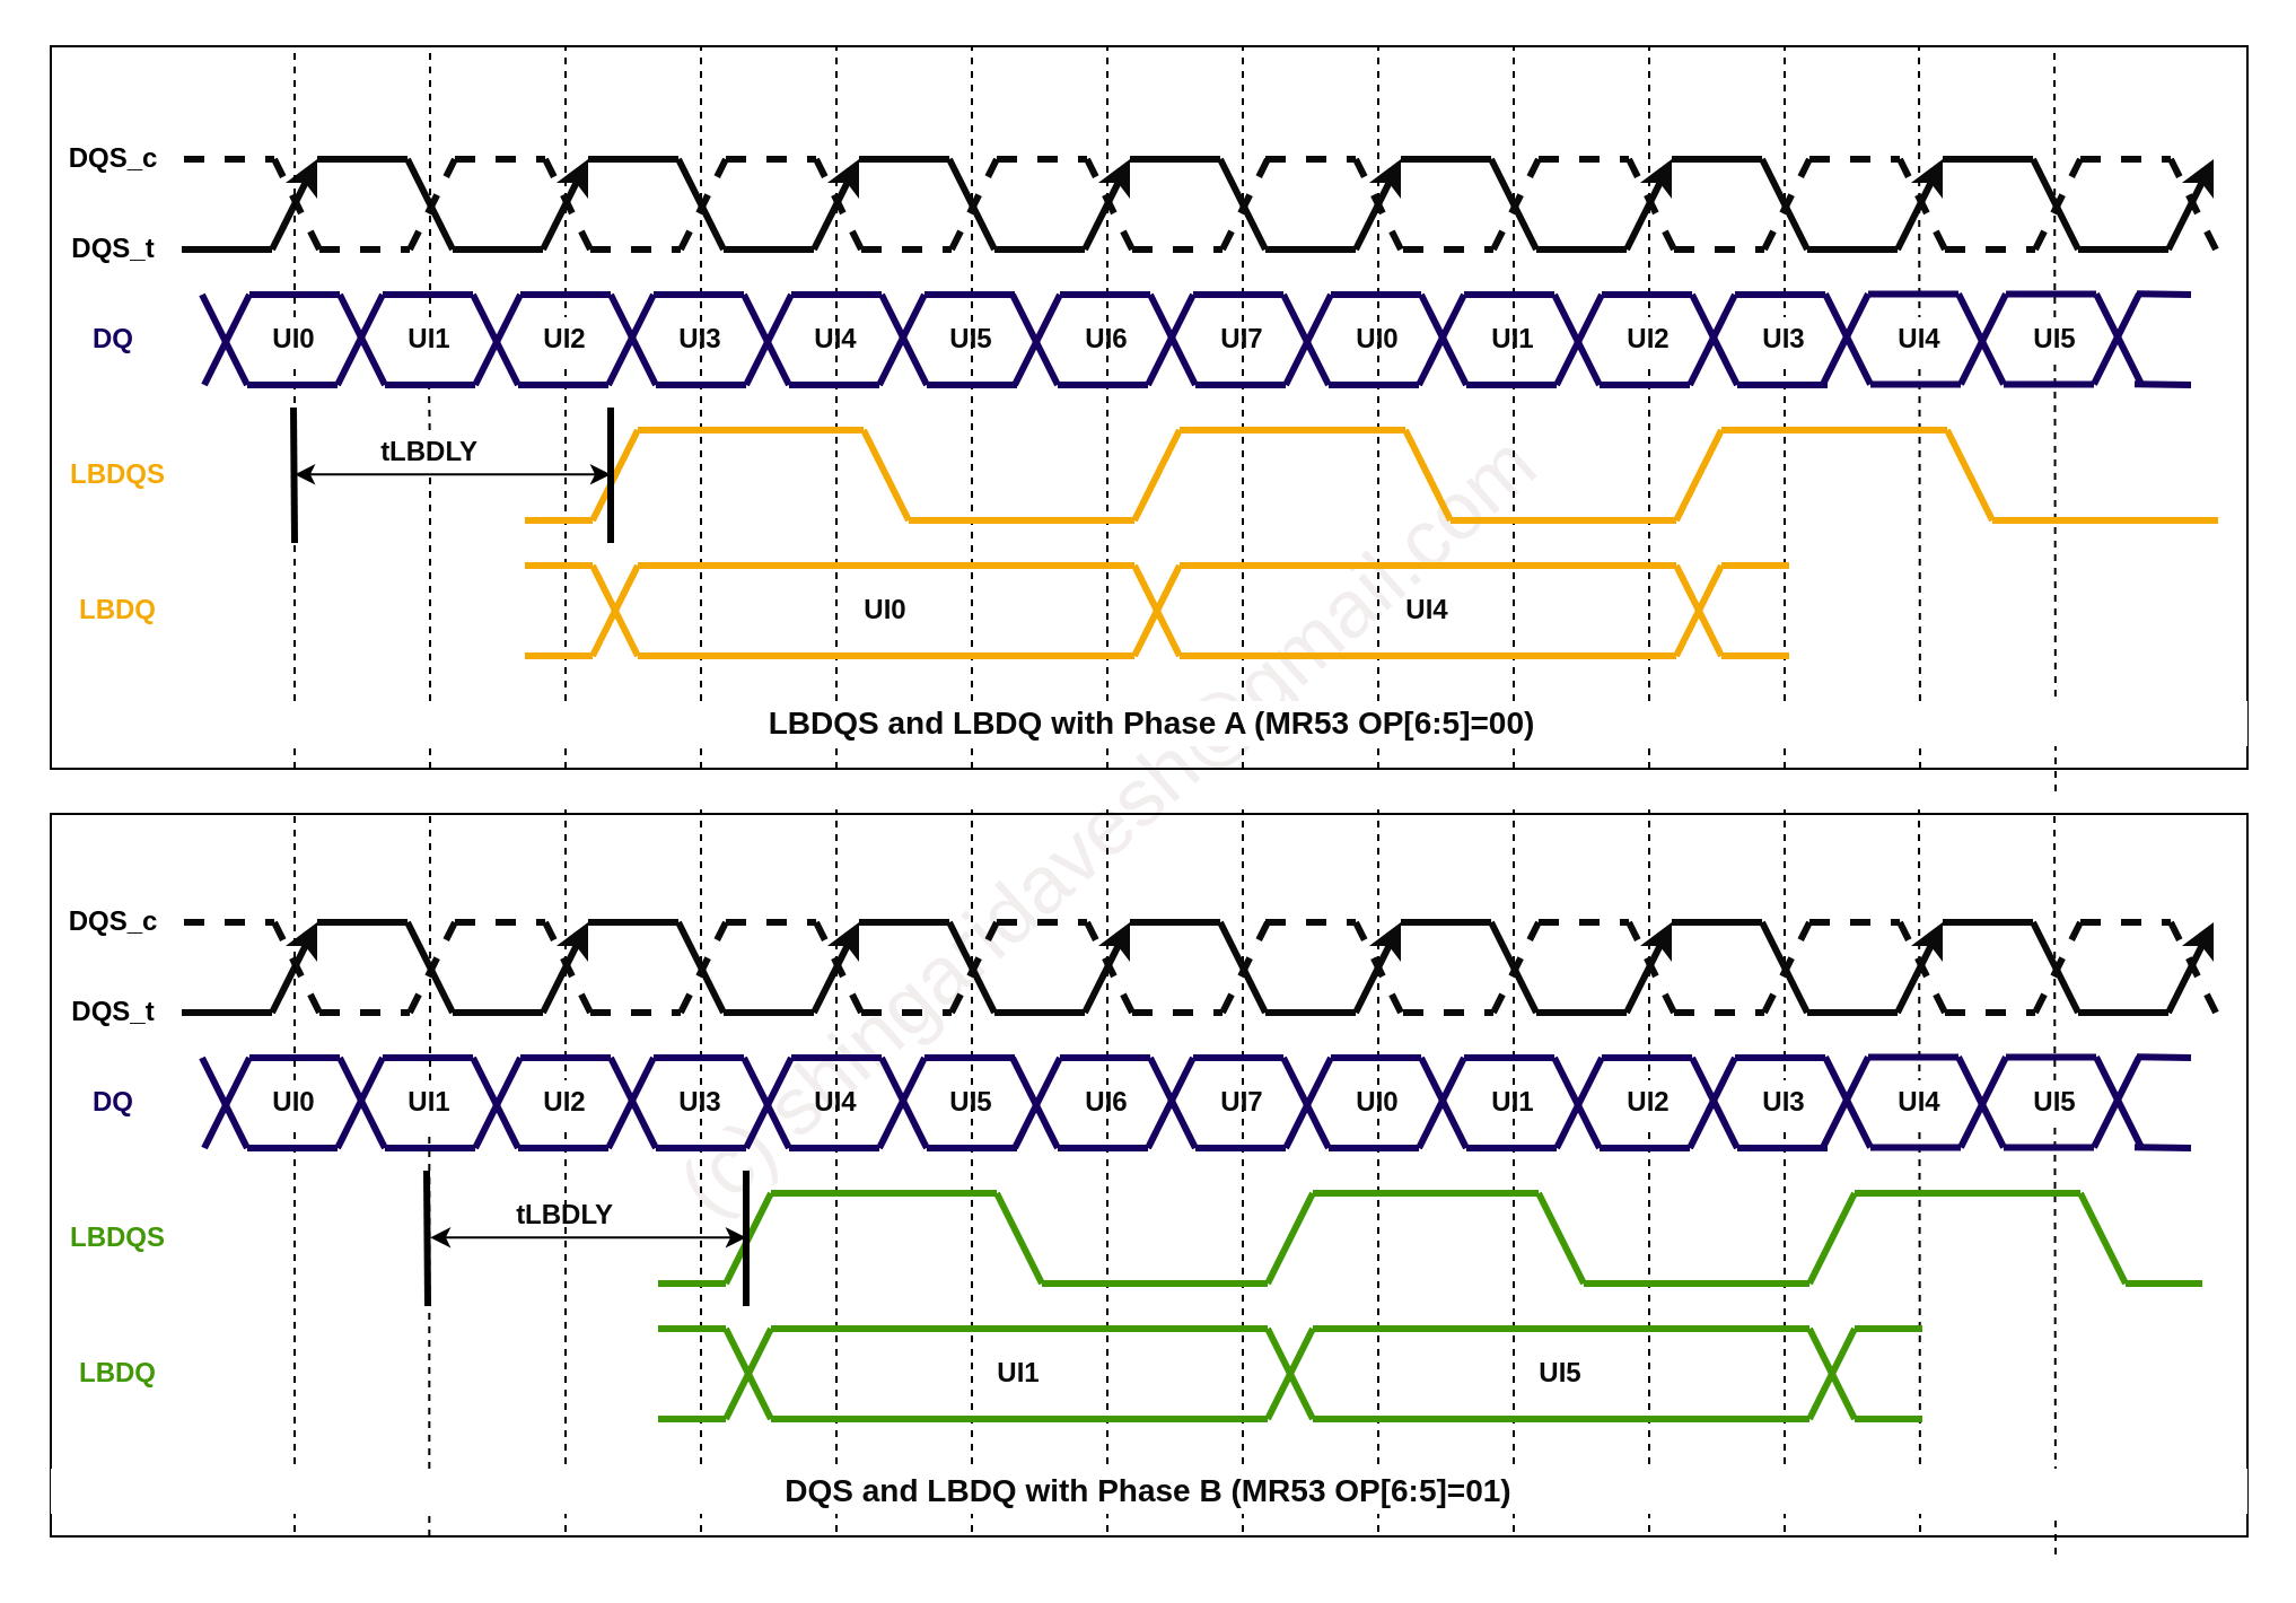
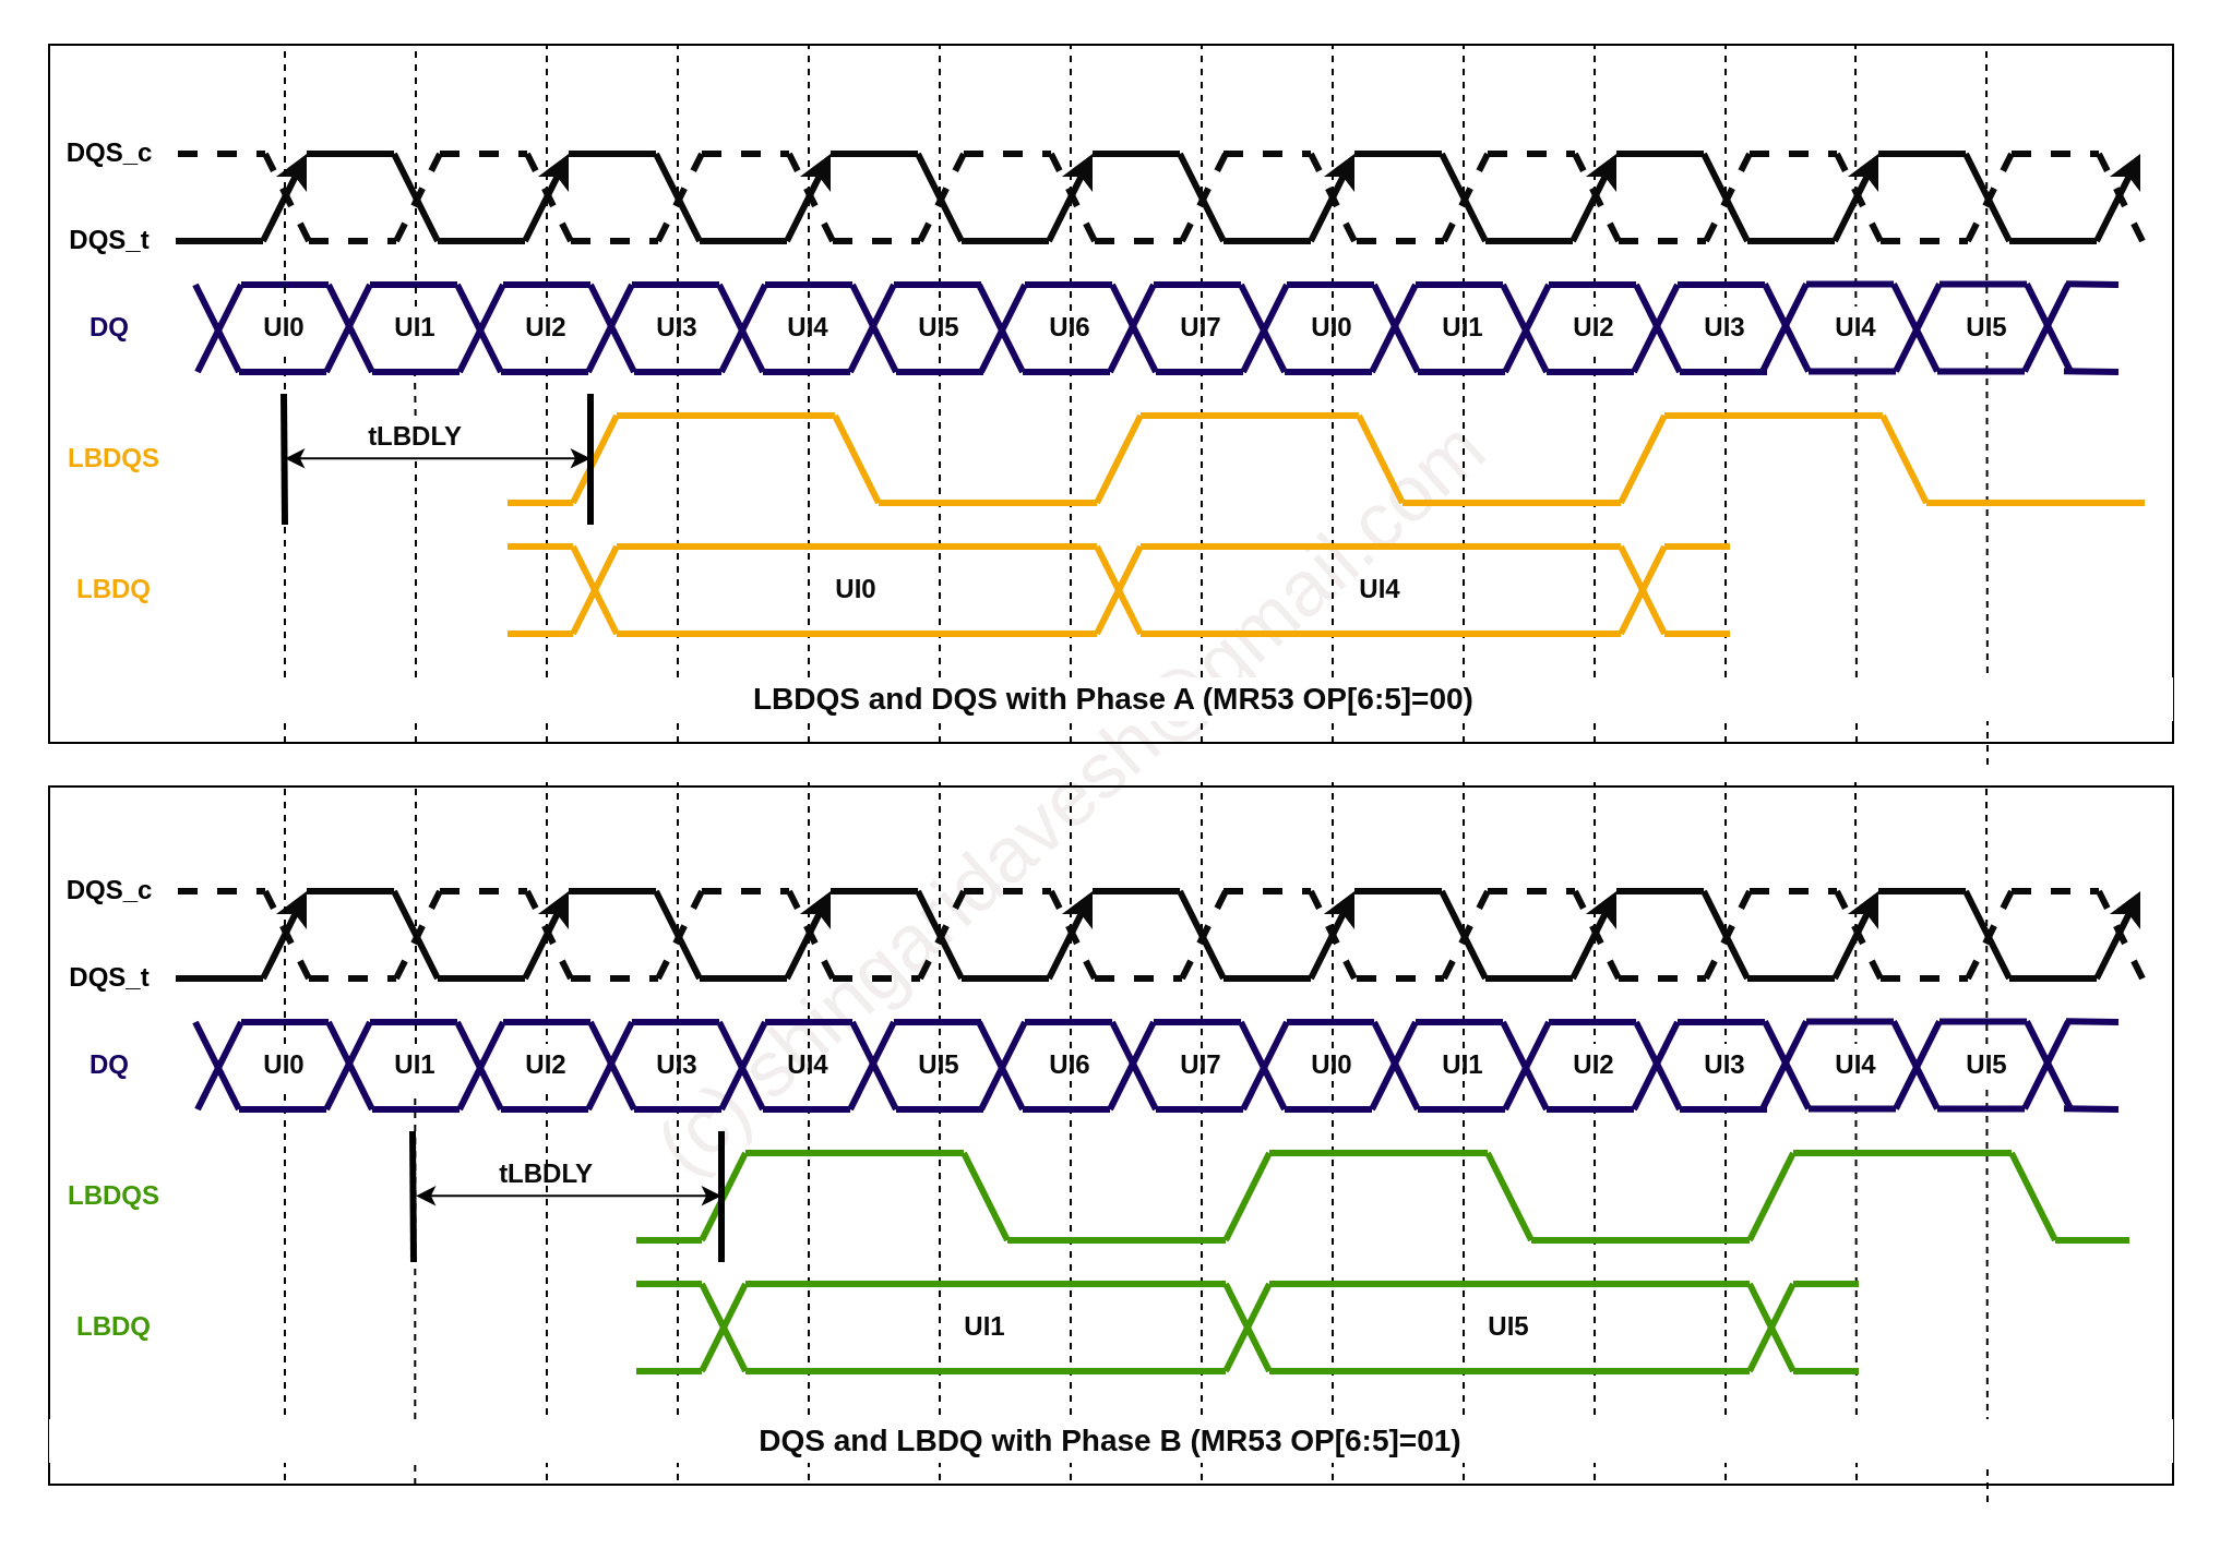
- <mxCell id="382" value="LBDQS and LBDQ with Phase A (MR53 OP[6:5]=00)" style="text;html=1;align=center;verticalAlign=middle;whiteSpace=wrap;rounded=0;fontColor=#0a0a0a;fontStyle=1;strokeColor=none;fontSize=14;fillColor=default;" vertex="1" parent="1"><mxGeometry x="25" y="310" width="970" height="20" as="geometry" /></mxCell>
+ <mxCell id="382" value="LBDQS and DQS with Phase A (MR53 OP[6:5]=00)" style="text;html=1;align=center;verticalAlign=middle;whiteSpace=wrap;rounded=0;fontColor=#0a0a0a;fontStyle=1;strokeColor=none;fontSize=14;fillColor=default;" vertex="1" parent="1"><mxGeometry x="25" y="310" width="970" height="20" as="geometry" /></mxCell>
